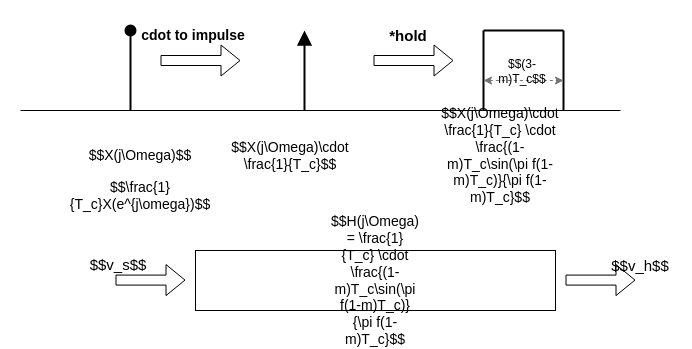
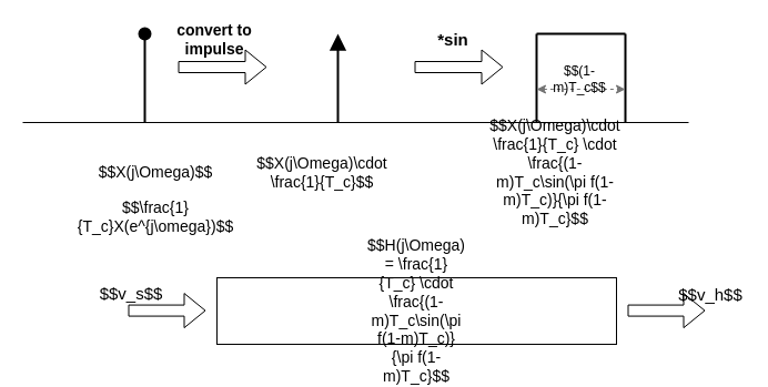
- <mxCell id="10" value="&lt;font style=&quot;font-size: 14px;&quot;&gt;&lt;b&gt;cdot to impulse&lt;/b&gt;&lt;/font&gt;" style="text;html=1;align=center;verticalAlign=middle;whiteSpace=wrap;rounded=0;" vertex="1" parent="1"><mxGeometry x="138" y="20" width="110" height="30" as="geometry" /></mxCell>
+ <mxCell id="10" value="&lt;font style=&quot;font-size: 14px;&quot;&gt;&lt;b&gt;convert to impulse&lt;/b&gt;&lt;/font&gt;" style="text;html=1;align=center;verticalAlign=middle;whiteSpace=wrap;rounded=0;" vertex="1" parent="1"><mxGeometry x="138" y="20" width="110" height="30" as="geometry" /></mxCell>
- <mxCell id="11" value="&lt;font style=&quot;font-size: 15px;&quot;&gt;&lt;b&gt;*hold&lt;/b&gt;&lt;/font&gt;" style="text;html=1;align=center;verticalAlign=middle;whiteSpace=wrap;rounded=0;" vertex="1" parent="1"><mxGeometry x="353" y="20" width="110" height="30" as="geometry" /></mxCell>
+ <mxCell id="11" value="&lt;font style=&quot;font-size: 15px;&quot;&gt;&lt;b&gt;*sin&lt;/b&gt;&lt;/font&gt;" style="text;html=1;align=center;verticalAlign=middle;whiteSpace=wrap;rounded=0;" vertex="1" parent="1"><mxGeometry x="353" y="20" width="110" height="30" as="geometry" /></mxCell>
- <mxCell id="16" value="$$(3-m)T_c$$" style="text;html=1;align=center;verticalAlign=middle;whiteSpace=wrap;rounded=0;" vertex="1" parent="1"><mxGeometry x="492" y="56" width="60" height="30" as="geometry" /></mxCell>
+ <mxCell id="16" value="$$(1-m)T_c$$" style="text;html=1;align=center;verticalAlign=middle;whiteSpace=wrap;rounded=0;" vertex="1" parent="1"><mxGeometry x="492" y="56" width="60" height="30" as="geometry" /></mxCell>
